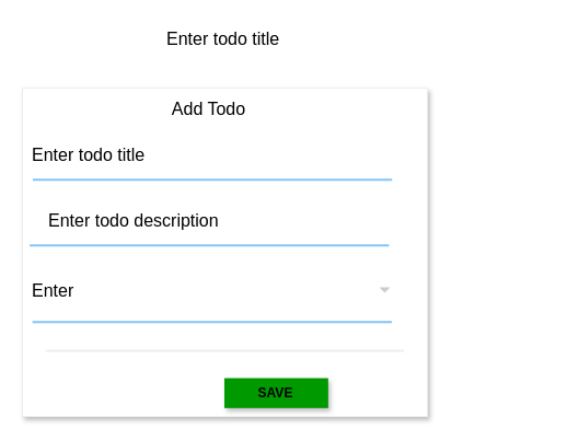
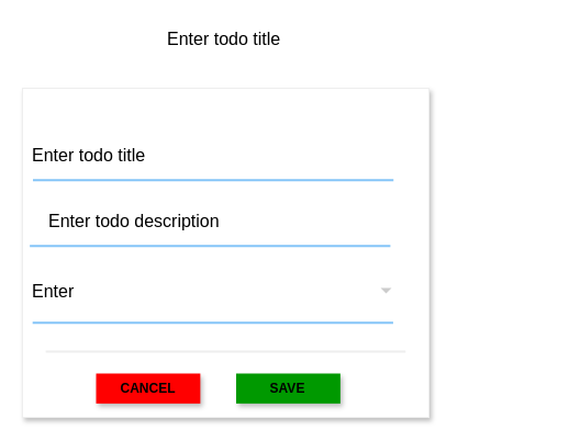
- <mxCell id="6" value="&lt;font style=&quot;color: rgb(0, 0, 0); font-size: 16px;&quot;&gt;Add Todo&lt;/font&gt;" style="text;strokeColor=none;align=center;fillColor=none;html=1;verticalAlign=middle;whiteSpace=wrap;rounded=0;" vertex="1" parent="2"><mxGeometry x="66.41" y="7.595" width="208.718" height="22.785" as="geometry" /></mxCell>
+ <mxCell id="4" value="CANCEL" style="whiteSpace=wrap;html=1;dashed=0;align=center;fontSize=12;shape=rect;fillColor=#FF0000;strokeColor=none;fontStyle=1;shadow=1" vertex="1" parent="2"><mxGeometry x="67.0" y="260.003" width="94.872" height="27.342" as="geometry" /></mxCell>
- <mxCell id="5" value="SAVE" style="whiteSpace=wrap;html=1;dashed=0;align=center;fontSize=12;shape=rect;fillColor=#009900;strokeColor=none;fontStyle=1;shadow=1" vertex="1" parent="2"><mxGeometry x="184.487" y="265.003" width="94.872" height="27.342" as="geometry" /></mxCell>
+ <mxCell id="5" value="SAVE" style="whiteSpace=wrap;html=1;dashed=0;align=center;fontSize=12;shape=rect;fillColor=#009900;strokeColor=none;fontStyle=1;shadow=1" vertex="1" parent="2"><mxGeometry x="194.487" y="260.003" width="94.872" height="27.342" as="geometry" /></mxCell>
